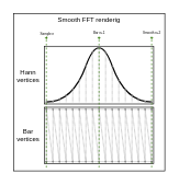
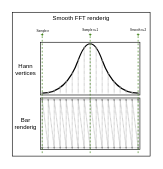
- <mxCell id="65" value="&lt;font style=&quot;font-size: 5px;&quot;&gt;Bar n+1&lt;/font&gt;" style="edgeLabel;html=1;align=center;verticalAlign=middle;resizable=0;points=[];labelBackgroundColor=none;" vertex="1" connectable="0" parent="42"><mxGeometry x="82" y="2.998" as="geometry" /></mxCell>
+ <mxCell id="65" value="&lt;font style=&quot;font-size: 5px;&quot;&gt;Sample n+1&lt;/font&gt;" style="edgeLabel;html=1;align=center;verticalAlign=middle;resizable=0;points=[];labelBackgroundColor=none;" vertex="1" connectable="0" parent="42"><mxGeometry x="82" y="2.998" as="geometry" /></mxCell>
- <mxCell id="69" value="Bar vertices" style="text;html=1;strokeColor=none;fillColor=none;align=center;verticalAlign=middle;whiteSpace=wrap;rounded=0;labelBackgroundColor=none;strokeWidth=0;fontSize=10;" vertex="1" parent="2"><mxGeometry y="171" width="45" height="30" as="geometry" /></mxCell>
+ <mxCell id="69" value="Bar renderig" style="text;html=1;strokeColor=none;fillColor=none;align=center;verticalAlign=middle;whiteSpace=wrap;rounded=0;labelBackgroundColor=none;strokeWidth=0;fontSize=10;" vertex="1" parent="2"><mxGeometry y="171" width="45" height="30" as="geometry" /></mxCell>
